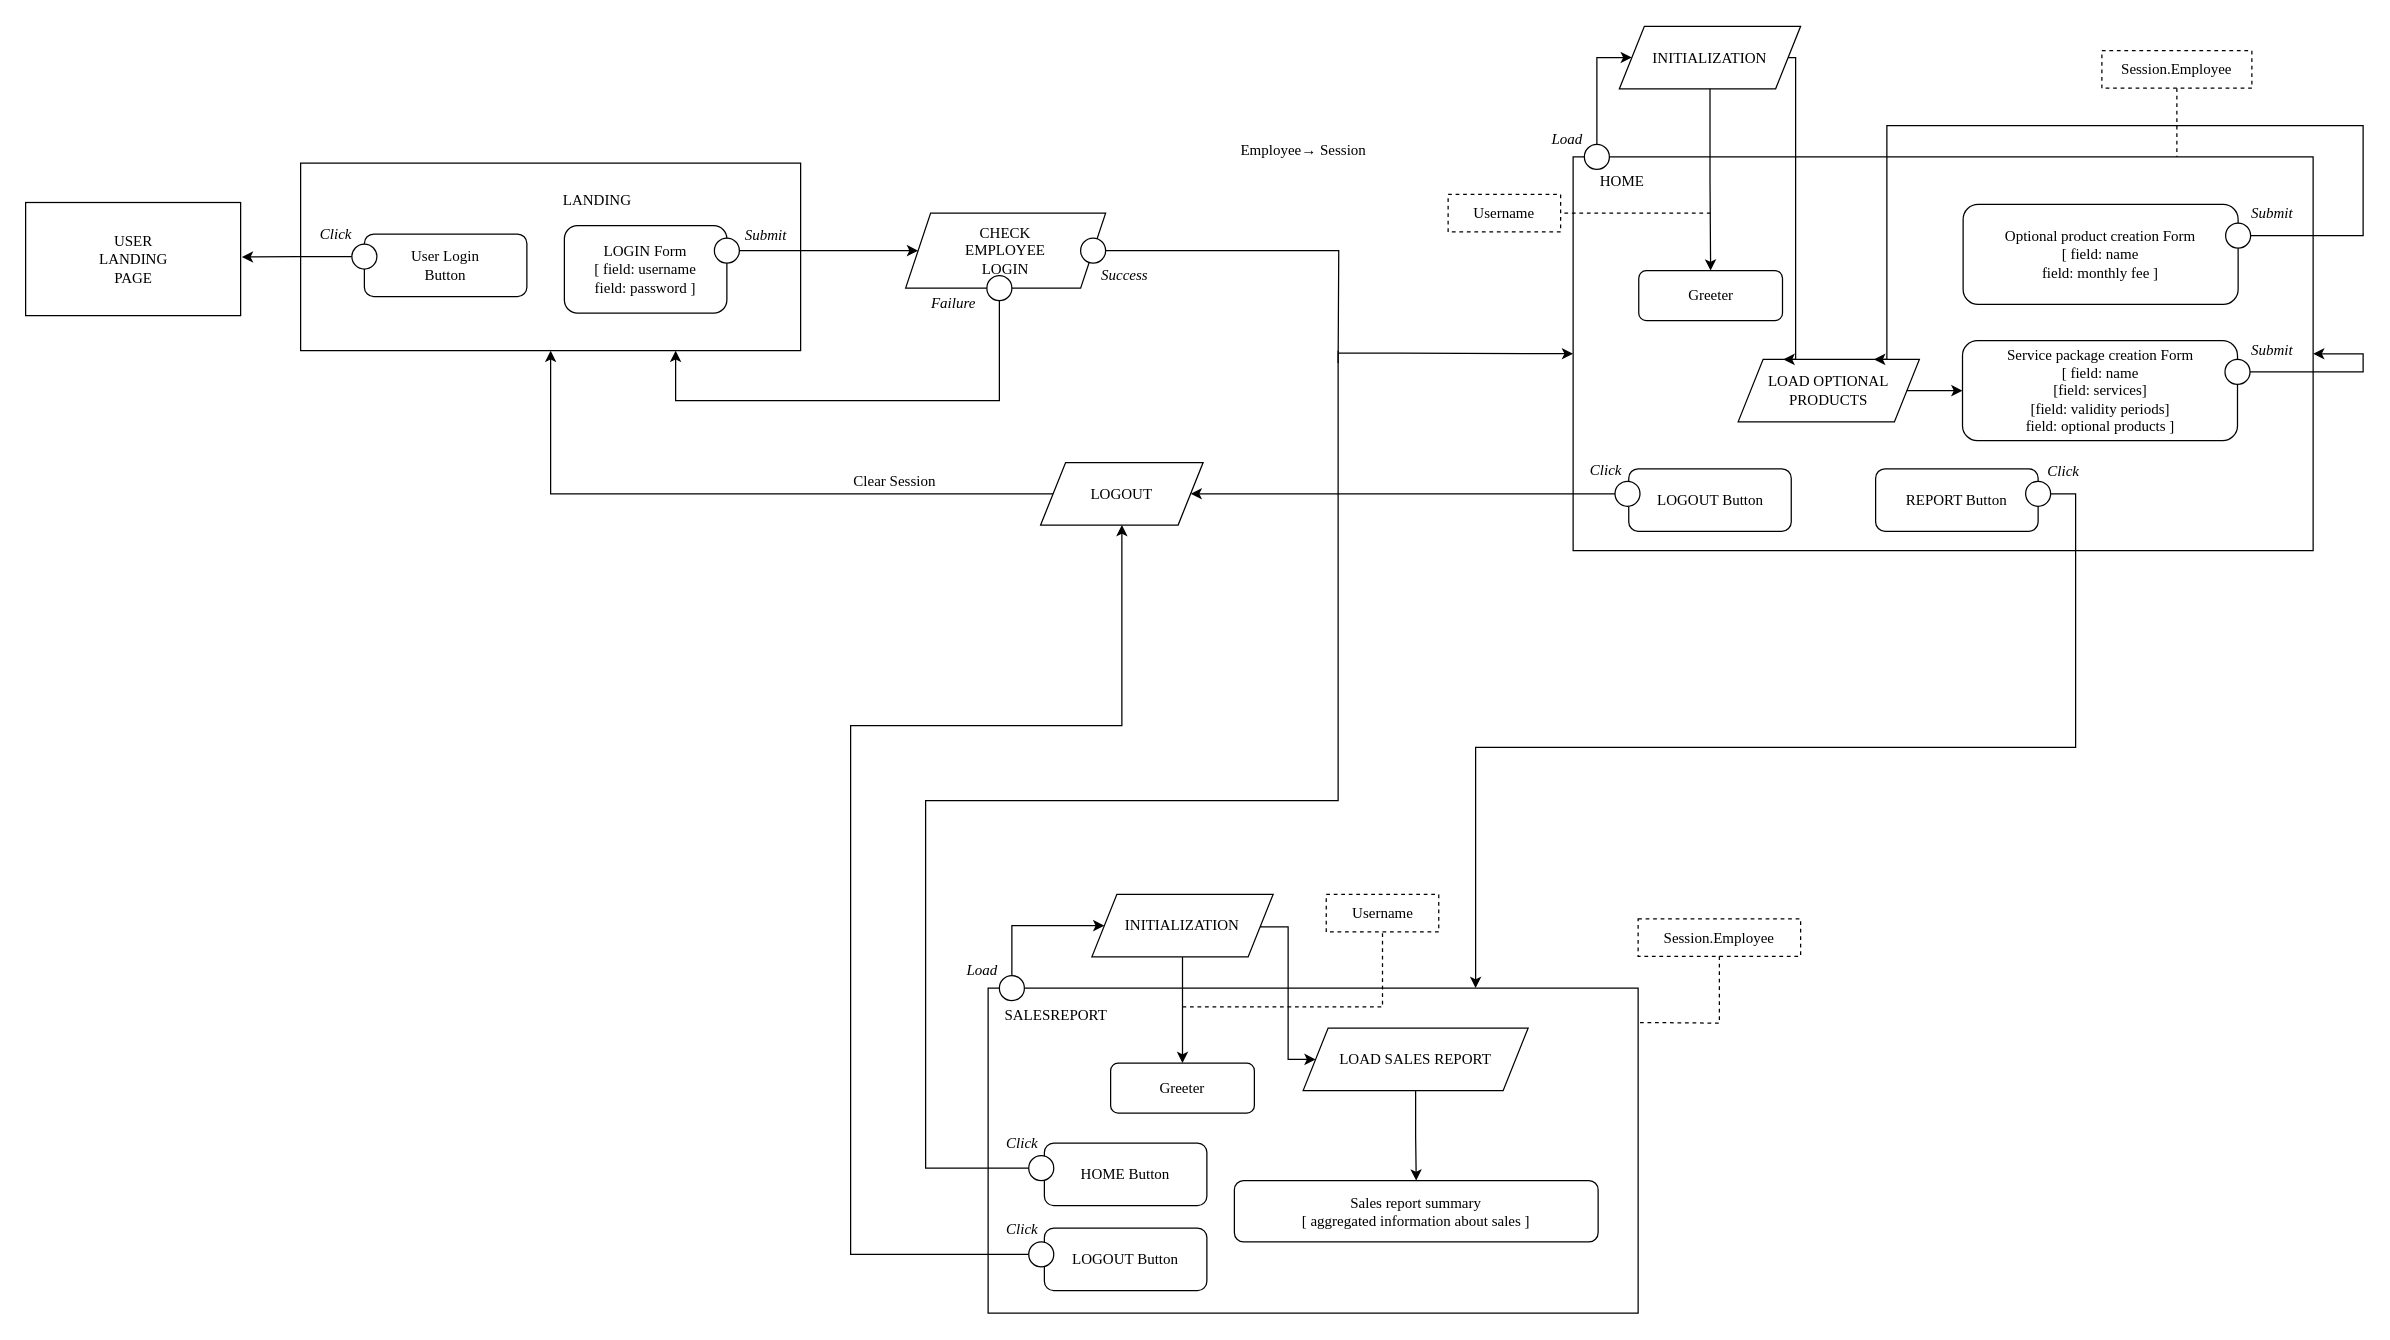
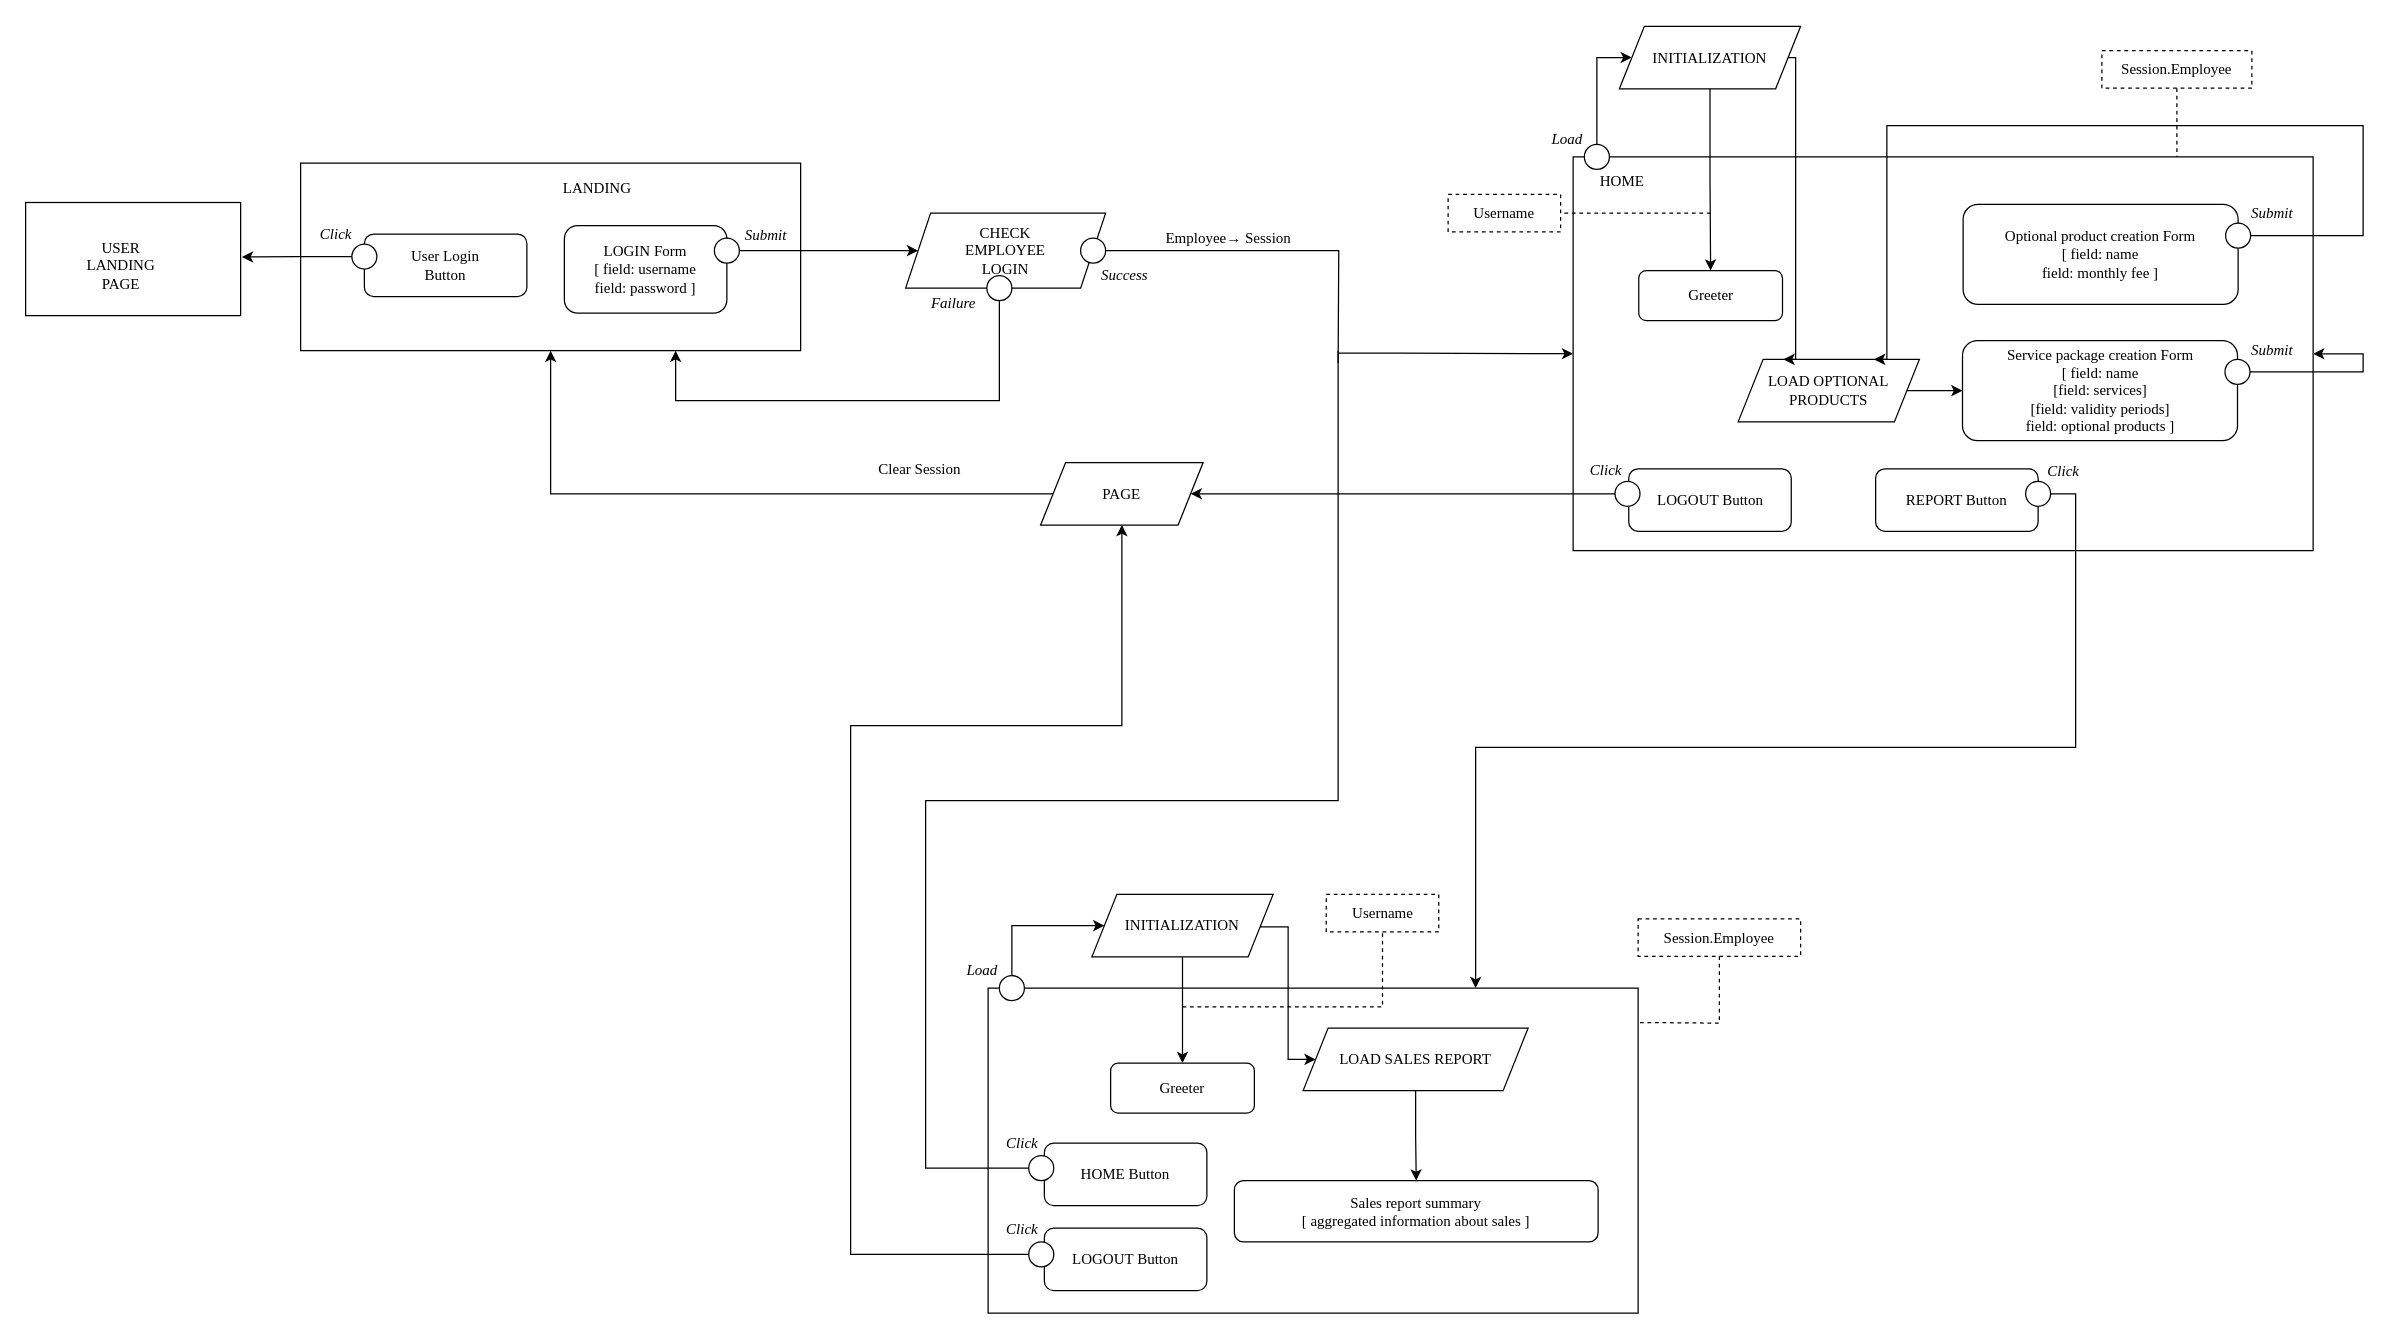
- <mxCell id="15" value="Employee→ Session" style="text;html=1;align=center;verticalAlign=middle;resizable=0;points=[];autosize=1;strokeColor=none;fillColor=none;fontFamily=Verdana;" parent="1" vertex="1"><mxGeometry x="972" y="110" width="140" height="20" as="geometry" /></mxCell>
+ <mxCell id="15" value="Employee→ Session" style="text;html=1;align=center;verticalAlign=middle;resizable=0;points=[];autosize=1;strokeColor=none;fillColor=none;fontFamily=Verdana;" parent="1" vertex="1"><mxGeometry x="912" y="180" width="140" height="20" as="geometry" /></mxCell>
- <mxCell id="5" value="LANDING" style="text;html=1;align=center;verticalAlign=middle;resizable=0;points=[];autosize=1;strokeColor=none;fillColor=none;fontFamily=Verdana;" parent="1" vertex="1"><mxGeometry x="442" y="150" width="70" height="20" as="geometry" /></mxCell>
+ <mxCell id="5" value="LANDING" style="text;html=1;align=center;verticalAlign=middle;resizable=0;points=[];autosize=1;strokeColor=none;fillColor=none;fontFamily=Verdana;" parent="1" vertex="1"><mxGeometry x="442" y="140" width="70" height="20" as="geometry" /></mxCell>
- <mxCell id="68" value="&lt;div&gt;USER&lt;br&gt;&lt;/div&gt;&lt;div&gt;LANDING&lt;/div&gt;&lt;div&gt;PAGE&lt;br&gt;&lt;/div&gt;" style="text;html=1;align=center;verticalAlign=middle;resizable=0;points=[];autosize=1;strokeColor=none;fillColor=none;fontFamily=Verdana;" vertex="1" parent="1"><mxGeometry x="71" y="182" width="70" height="50" as="geometry" /></mxCell>
+ <mxCell id="68" value="&lt;div&gt;USER&lt;br&gt;&lt;/div&gt;&lt;div&gt;LANDING&lt;/div&gt;&lt;div&gt;PAGE&lt;br&gt;&lt;/div&gt;" style="text;html=1;align=center;verticalAlign=middle;resizable=0;points=[];autosize=1;strokeColor=none;fillColor=none;fontFamily=Verdana;" vertex="1" parent="1"><mxGeometry x="61" y="187" width="70" height="50" as="geometry" /></mxCell>
- <mxCell id="32" value="Clear Session" style="text;html=1;align=center;verticalAlign=middle;resizable=0;points=[];autosize=1;strokeColor=none;fillColor=none;fontFamily=Verdana;" parent="1" vertex="1"><mxGeometry x="665" y="374.5" width="100" height="20" as="geometry" /></mxCell>
+ <mxCell id="32" value="Clear Session" style="text;html=1;align=center;verticalAlign=middle;resizable=0;points=[];autosize=1;strokeColor=none;fillColor=none;fontFamily=Verdana;" parent="1" vertex="1"><mxGeometry x="685" y="364.5" width="100" height="20" as="geometry" /></mxCell>
- <mxCell id="31" value="LOGOUT" style="shape=parallelogram;perimeter=parallelogramPerimeter;whiteSpace=wrap;html=1;fixedSize=1;fontFamily=Verdana;" parent="1" vertex="1"><mxGeometry x="832" y="369.5" width="130" height="50" as="geometry" /></mxCell>
+ <mxCell id="31" value="PAGE" style="shape=parallelogram;perimeter=parallelogramPerimeter;whiteSpace=wrap;html=1;fixedSize=1;fontFamily=Verdana;" parent="1" vertex="1"><mxGeometry x="832" y="369.5" width="130" height="50" as="geometry" /></mxCell>
- <mxCell id="44" value="SALESREPORT" style="text;html=1;align=center;verticalAlign=middle;resizable=0;points=[];autosize=1;strokeColor=none;fillColor=none;fontFamily=Verdana;" parent="1" vertex="1"><mxGeometry x="789" y="802" width="110" height="20" as="geometry" /></mxCell>
